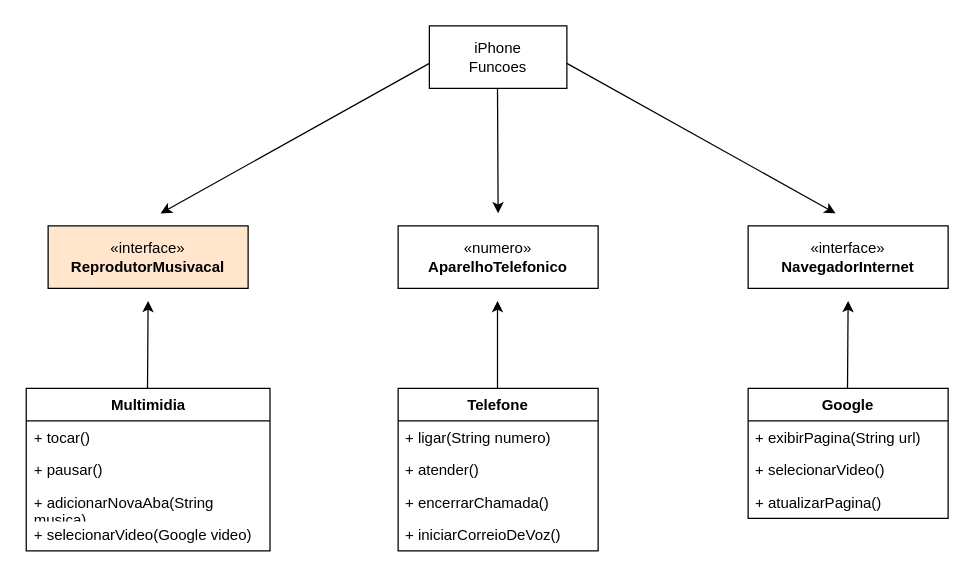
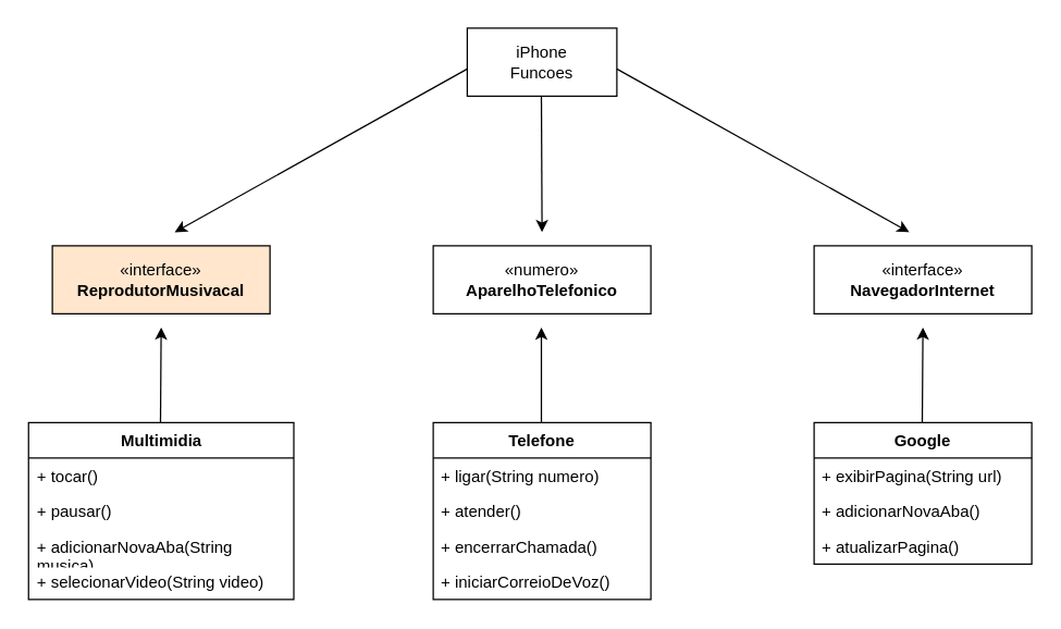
- <mxCell id="14" value="+ selecionarVideo()" style="text;strokeColor=none;fillColor=none;align=left;verticalAlign=top;spacingLeft=4;spacingRight=4;overflow=hidden;rotatable=0;points=[[0,0.5],[1,0.5]];portConstraint=eastwest;whiteSpace=wrap;html=1;" vertex="1" parent="12"><mxGeometry y="52" width="160" height="26" as="geometry" /></mxCell>
+ <mxCell id="14" value="+ adicionarNovaAba()" style="text;strokeColor=none;fillColor=none;align=left;verticalAlign=top;spacingLeft=4;spacingRight=4;overflow=hidden;rotatable=0;points=[[0,0.5],[1,0.5]];portConstraint=eastwest;whiteSpace=wrap;html=1;" vertex="1" parent="12"><mxGeometry y="52" width="160" height="26" as="geometry" /></mxCell>
- <mxCell id="6" value="+ selecionarVideo(Google video)" style="text;strokeColor=none;fillColor=none;align=left;verticalAlign=top;spacingLeft=4;spacingRight=4;overflow=hidden;rotatable=0;points=[[0,0.5],[1,0.5]];portConstraint=eastwest;whiteSpace=wrap;html=1;" vertex="1" parent="2"><mxGeometry y="104" width="195" height="26" as="geometry" /></mxCell>
+ <mxCell id="6" value="+ selecionarVideo(String video)" style="text;strokeColor=none;fillColor=none;align=left;verticalAlign=top;spacingLeft=4;spacingRight=4;overflow=hidden;rotatable=0;points=[[0,0.5],[1,0.5]];portConstraint=eastwest;whiteSpace=wrap;html=1;" vertex="1" parent="2"><mxGeometry y="104" width="195" height="26" as="geometry" /></mxCell>
